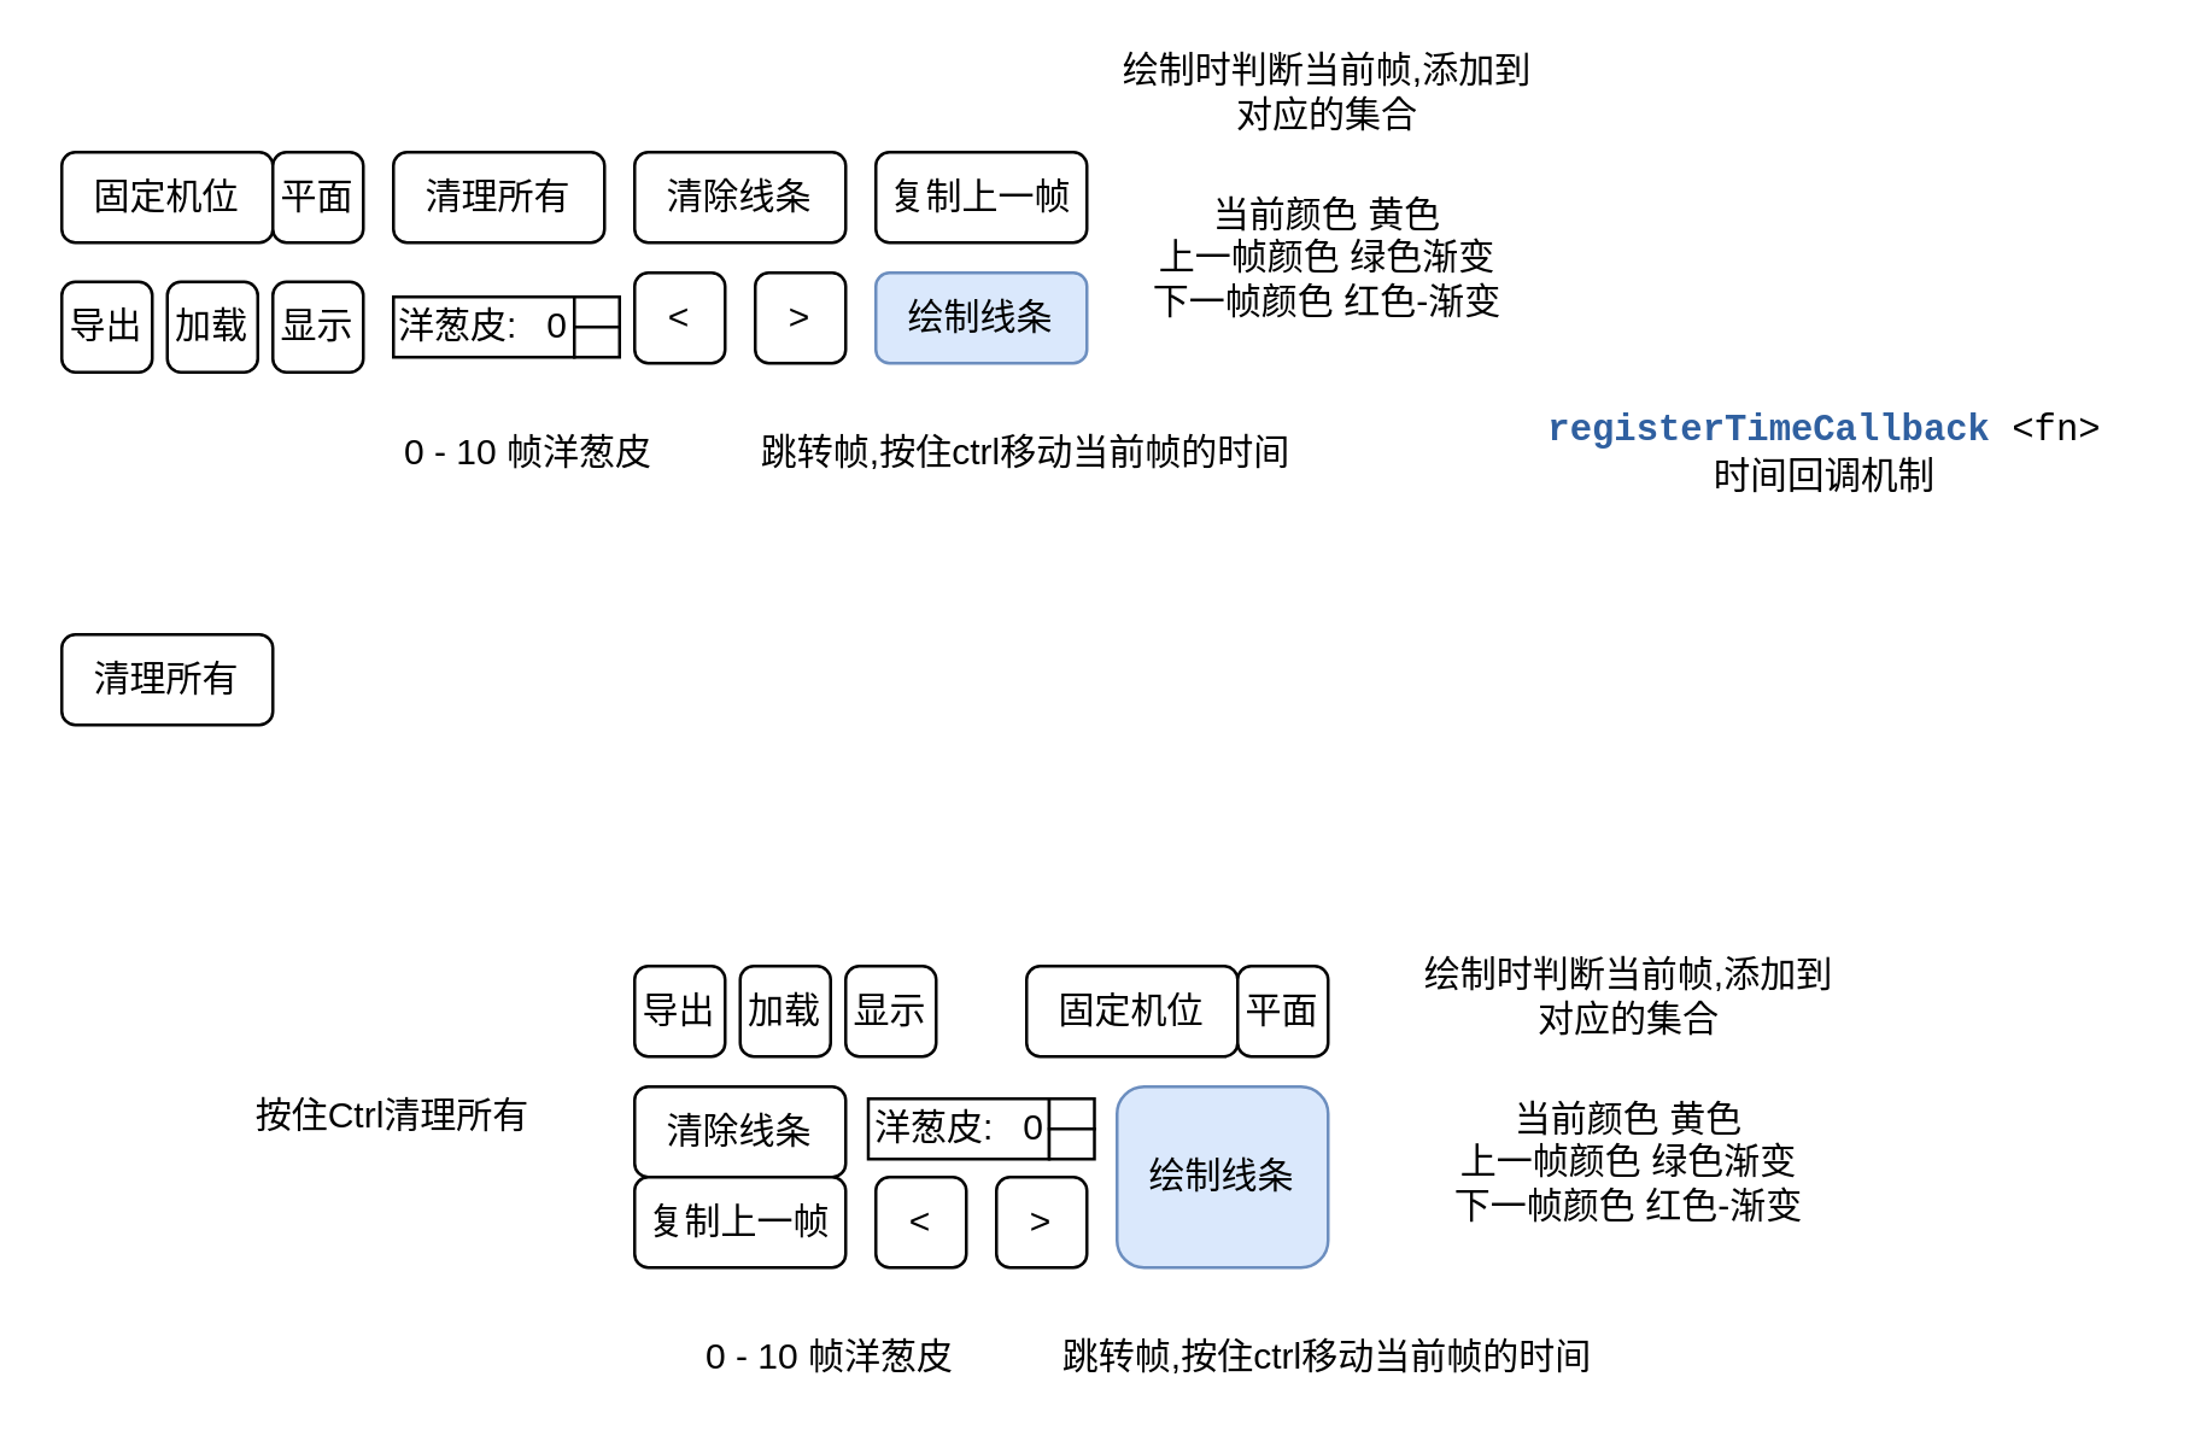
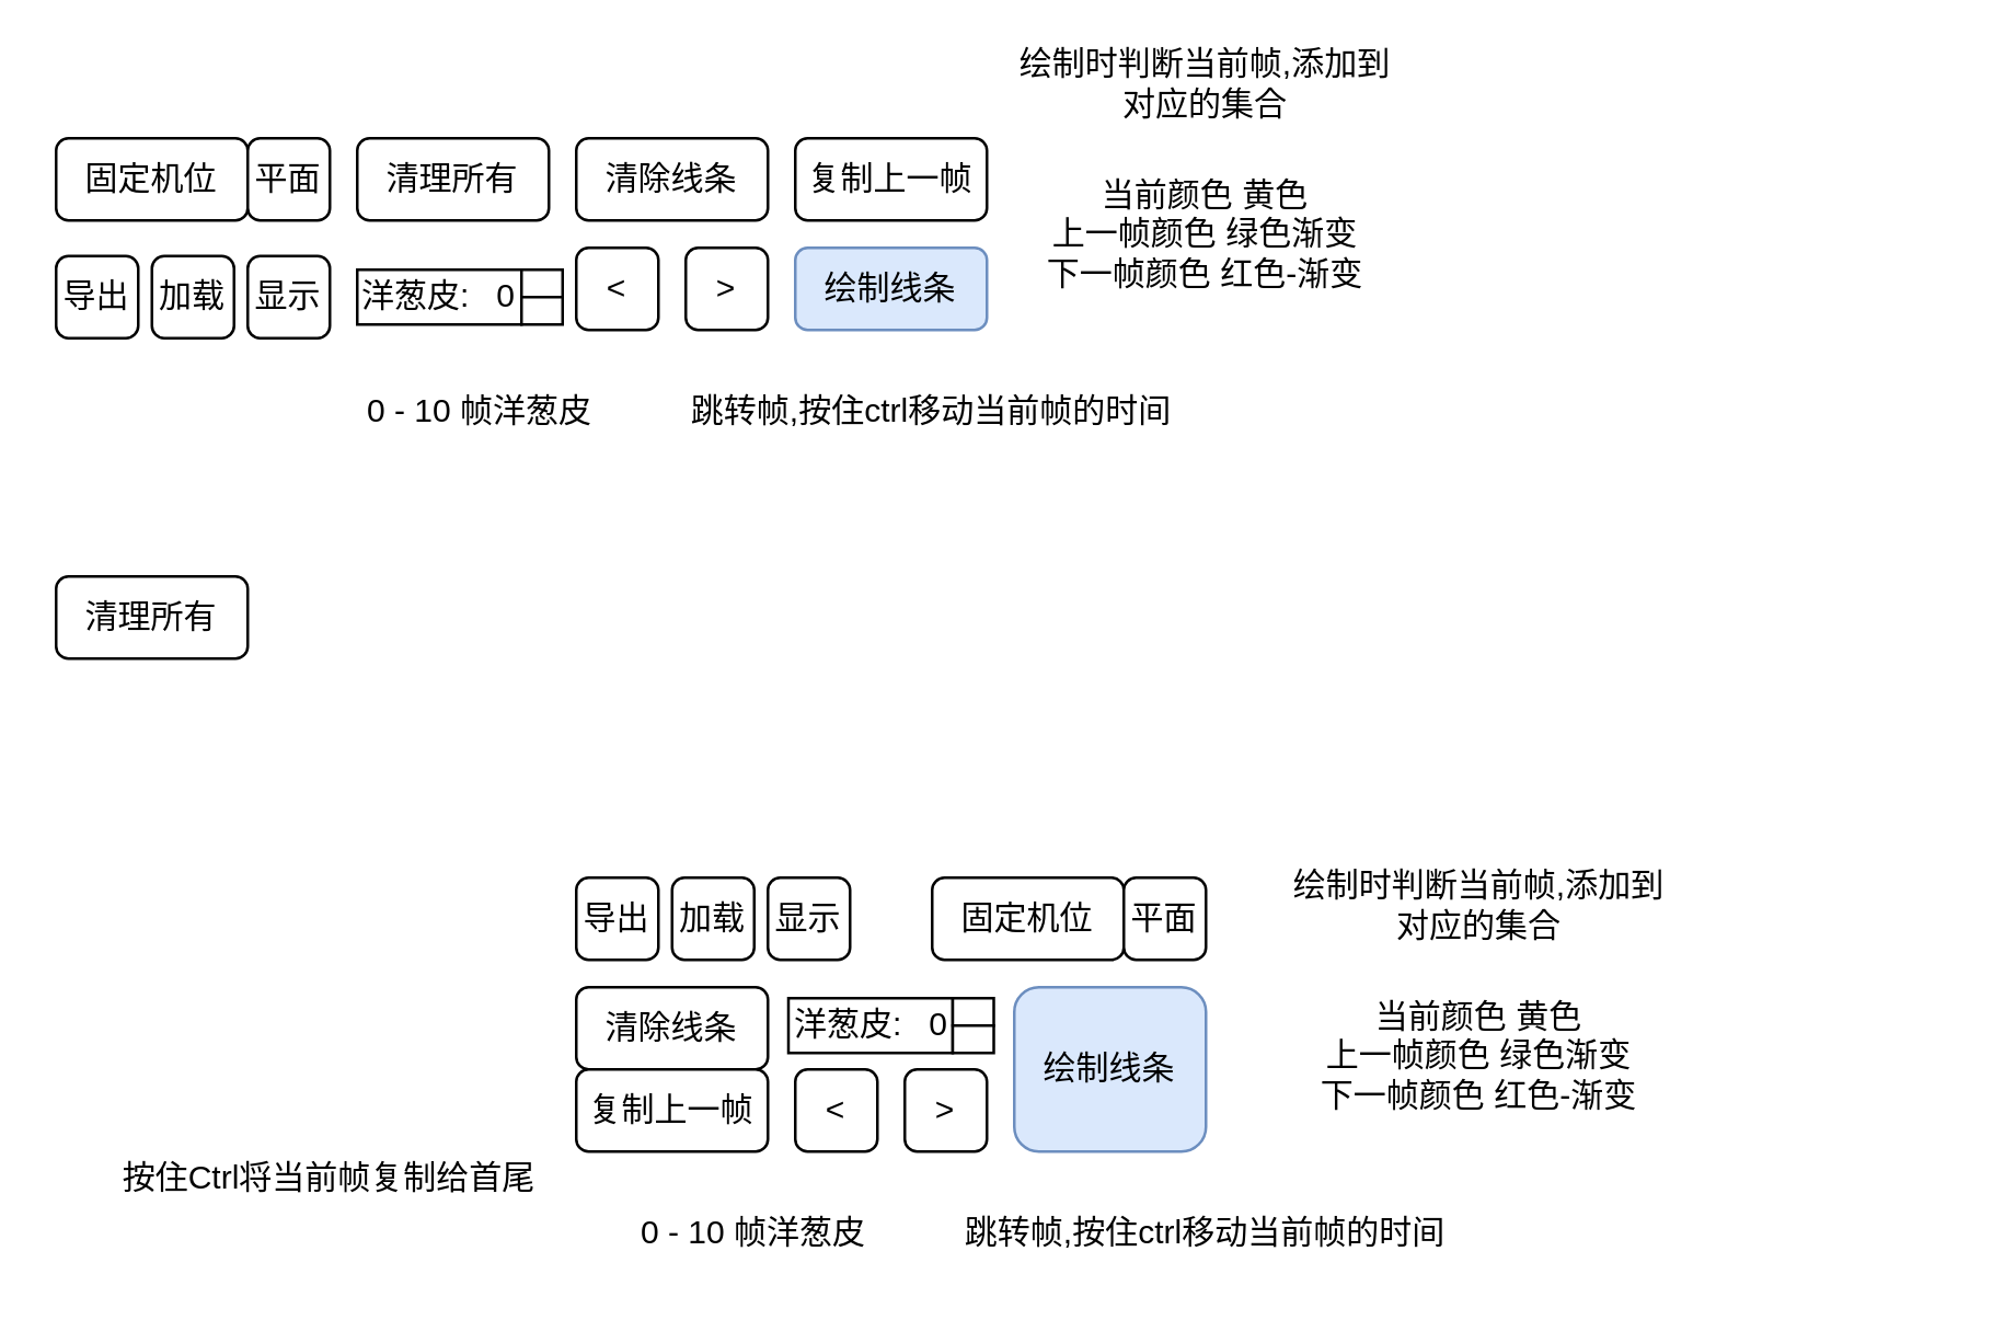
- <mxCell id="15" value="&lt;span class=&quot;codeEmphasisStrong&quot; style=&quot;font-family: &amp;#34;consolas&amp;#34; , &amp;#34;courier new&amp;#34; , &amp;#34;courier&amp;#34; , &amp;#34;nimbus mono l&amp;#34; , monospace ; font-weight: bold ; color: rgb(65 , 65 , 65) ; font-size: 12.222px ; text-align: left&quot;&gt;&lt;span class=&quot;kwd3&quot; style=&quot;color: rgb(48 , 96 , 160)&quot;&gt;registerTimeCallback&lt;/span&gt;&lt;/span&gt;&lt;span class=&quot;pln&quot; style=&quot;font-family: &amp;#34;consolas&amp;#34; , &amp;#34;courier new&amp;#34; , &amp;#34;courier&amp;#34; , &amp;#34;nimbus mono l&amp;#34; , monospace ; font-size: 12.222px ; text-align: left&quot;&gt; &amp;lt;fn&amp;gt;&lt;br&gt;时间回调机制&lt;br&gt;&lt;/span&gt;" style="text;html=1;strokeColor=none;fillColor=none;align=center;verticalAlign=middle;whiteSpace=wrap;rounded=0;" parent="1" vertex="1"><mxGeometry x="500" y="140" width="210" height="20" as="geometry" /></mxCell>
- <mxCell id="39" value="按住Ctrl清理所有" style="text;html=1;strokeColor=none;fillColor=none;align=center;verticalAlign=middle;whiteSpace=wrap;rounded=0;" vertex="1" parent="1"><mxGeometry x="80" y="360" width="100" height="20" as="geometry" /></mxCell>
+ <mxCell id="40" value="按住Ctrl将当前帧复制给首尾" style="text;html=1;strokeColor=none;fillColor=none;align=center;verticalAlign=middle;whiteSpace=wrap;rounded=0;" vertex="1" parent="1"><mxGeometry x="40" y="420" width="160" height="20" as="geometry" /></mxCell>
